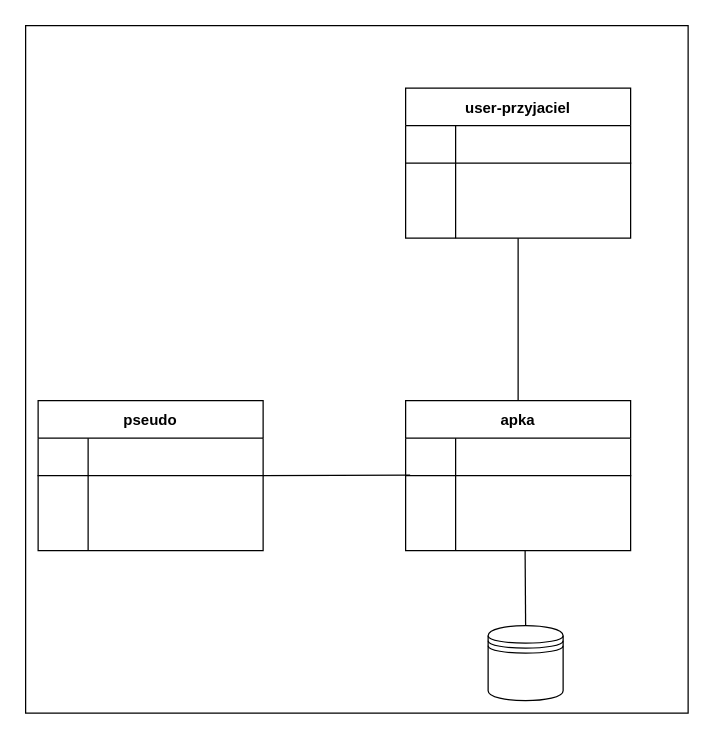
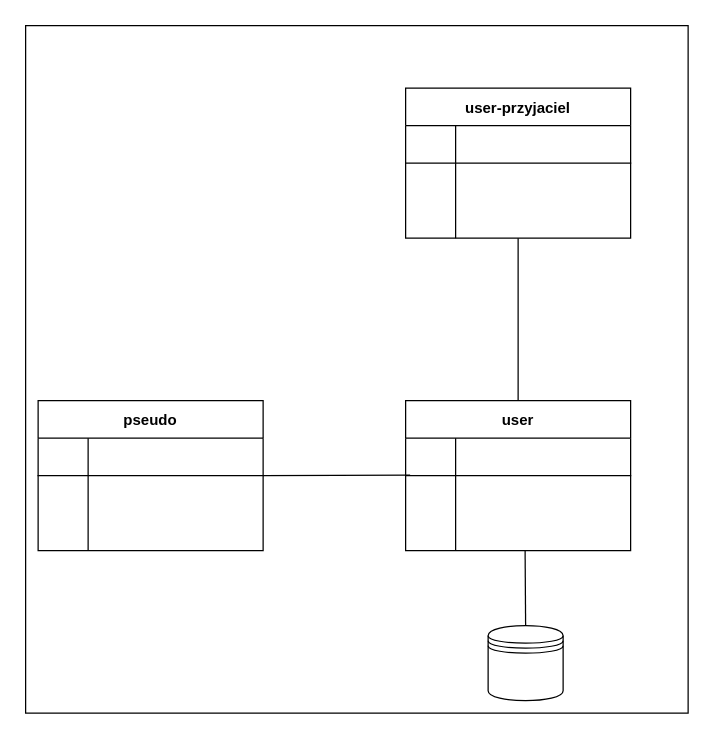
- <mxCell id="3" value="apka" style="shape=table;startSize=30;container=1;collapsible=0;childLayout=tableLayout;fixedRows=1;rowLines=0;fontStyle=1;align=center;pointerEvents=1;" vertex="1" parent="1"><mxGeometry x="324" y="320" width="180" height="120" as="geometry" /></mxCell>
+ <mxCell id="3" value="user" style="shape=table;startSize=30;container=1;collapsible=0;childLayout=tableLayout;fixedRows=1;rowLines=0;fontStyle=1;align=center;pointerEvents=1;" vertex="1" parent="1"><mxGeometry x="324" y="320" width="180" height="120" as="geometry" /></mxCell>
